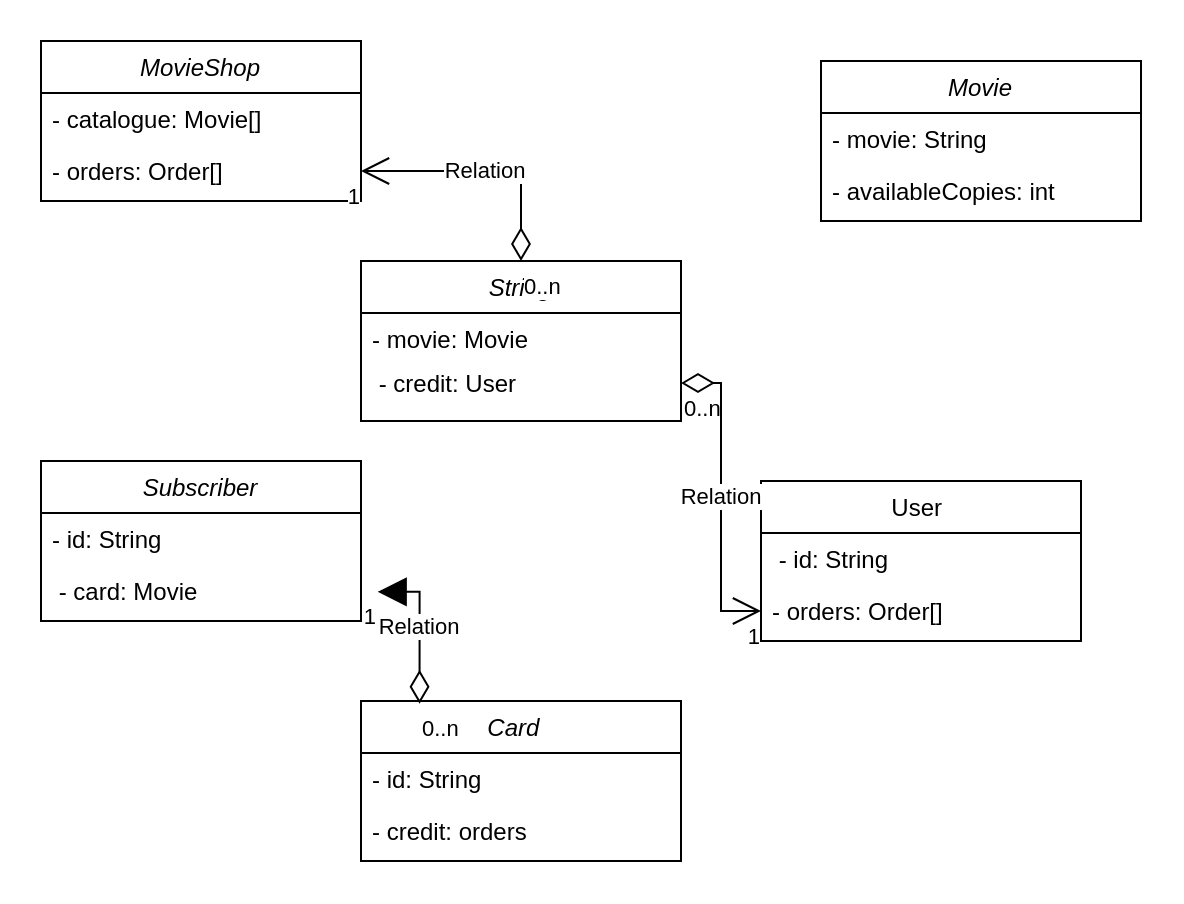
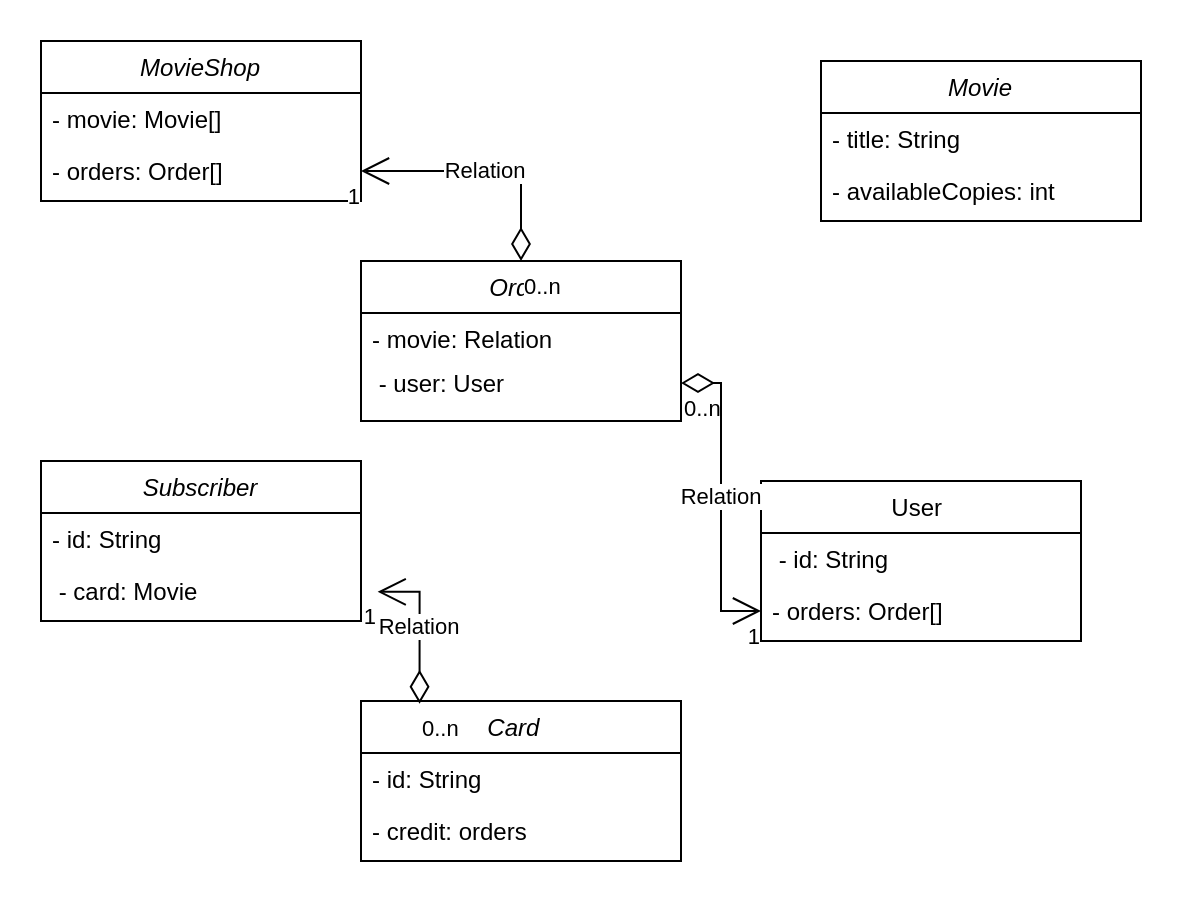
- <mxCell id="3" value="- catalogue: Movie[]" style="text;align=left;verticalAlign=top;spacingLeft=4;spacingRight=4;overflow=hidden;rotatable=0;points=[[0,0.5],[1,0.5]];portConstraint=eastwest;" parent="2" vertex="1"><mxGeometry y="26" width="160" height="26" as="geometry" /></mxCell>
+ <mxCell id="3" value="- movie: Movie[]" style="text;align=left;verticalAlign=top;spacingLeft=4;spacingRight=4;overflow=hidden;rotatable=0;points=[[0,0.5],[1,0.5]];portConstraint=eastwest;" parent="2" vertex="1"><mxGeometry y="26" width="160" height="26" as="geometry" /></mxCell>
- <mxCell id="9" value="- movie: String" style="text;align=left;verticalAlign=top;spacingLeft=4;spacingRight=4;overflow=hidden;rotatable=0;points=[[0,0.5],[1,0.5]];portConstraint=eastwest;" vertex="1" parent="8"><mxGeometry y="26" width="160" height="26" as="geometry" /></mxCell>
+ <mxCell id="9" value="- title: String" style="text;align=left;verticalAlign=top;spacingLeft=4;spacingRight=4;overflow=hidden;rotatable=0;points=[[0,0.5],[1,0.5]];portConstraint=eastwest;" vertex="1" parent="8"><mxGeometry y="26" width="160" height="26" as="geometry" /></mxCell>
- <mxCell id="17" value=" String " style="swimlane;fontStyle=2;align=center;verticalAlign=top;childLayout=stackLayout;horizontal=1;startSize=26;horizontalStack=0;resizeParent=1;resizeLast=0;collapsible=1;marginBottom=0;rounded=0;shadow=0;strokeWidth=1;" vertex="1" parent="1"><mxGeometry x="180" y="130" width="160" height="80" as="geometry"><mxRectangle x="230" y="140" width="160" height="26" as="alternateBounds" /></mxGeometry></mxCell>
+ <mxCell id="17" value=" Order " style="swimlane;fontStyle=2;align=center;verticalAlign=top;childLayout=stackLayout;horizontal=1;startSize=26;horizontalStack=0;resizeParent=1;resizeLast=0;collapsible=1;marginBottom=0;rounded=0;shadow=0;strokeWidth=1;" vertex="1" parent="1"><mxGeometry x="180" y="130" width="160" height="80" as="geometry"><mxRectangle x="230" y="140" width="160" height="26" as="alternateBounds" /></mxGeometry></mxCell>
- <mxCell id="18" value="- movie: Movie " style="text;align=left;verticalAlign=top;spacingLeft=4;spacingRight=4;overflow=hidden;rotatable=0;points=[[0,0.5],[1,0.5]];portConstraint=eastwest;" vertex="1" parent="17"><mxGeometry y="26" width="160" height="22" as="geometry" /></mxCell>
+ <mxCell id="18" value="- movie: Relation " style="text;align=left;verticalAlign=top;spacingLeft=4;spacingRight=4;overflow=hidden;rotatable=0;points=[[0,0.5],[1,0.5]];portConstraint=eastwest;" vertex="1" parent="17"><mxGeometry y="26" width="160" height="22" as="geometry" /></mxCell>
- <mxCell id="19" value=" - credit: User  " style="text;align=left;verticalAlign=top;spacingLeft=4;spacingRight=4;overflow=hidden;rotatable=0;points=[[0,0.5],[1,0.5]];portConstraint=eastwest;" vertex="1" parent="17"><mxGeometry y="48" width="160" height="26" as="geometry" /></mxCell>
+ <mxCell id="19" value=" - user: User  " style="text;align=left;verticalAlign=top;spacingLeft=4;spacingRight=4;overflow=hidden;rotatable=0;points=[[0,0.5],[1,0.5]];portConstraint=eastwest;" vertex="1" parent="17"><mxGeometry y="48" width="160" height="26" as="geometry" /></mxCell>
- <mxCell id="20" value="Relation" style="endArrow=block;html=1;endSize=12;startArrow=diamondThin;startSize=14;startFill=0;edgeStyle=orthogonalEdgeStyle;rounded=0;exitX=0.183;exitY=0.017;exitDx=0;exitDy=0;exitPerimeter=0;entryX=1.052;entryY=0.515;entryDx=0;entryDy=0;entryPerimeter=0;" edge="1" parent="1" source="14" target="13"><mxGeometry relative="1" as="geometry"><mxPoint x="200" y="300" as="sourcePoint" /><mxPoint x="360" y="300" as="targetPoint" /></mxGeometry></mxCell>
+ <mxCell id="20" value="Relation" style="endArrow=open;html=1;endSize=12;startArrow=diamondThin;startSize=14;startFill=0;edgeStyle=orthogonalEdgeStyle;rounded=0;exitX=0.183;exitY=0.017;exitDx=0;exitDy=0;exitPerimeter=0;entryX=1.052;entryY=0.515;entryDx=0;entryDy=0;entryPerimeter=0;" edge="1" parent="1" source="14" target="13"><mxGeometry relative="1" as="geometry"><mxPoint x="200" y="300" as="sourcePoint" /><mxPoint x="360" y="300" as="targetPoint" /></mxGeometry></mxCell>
